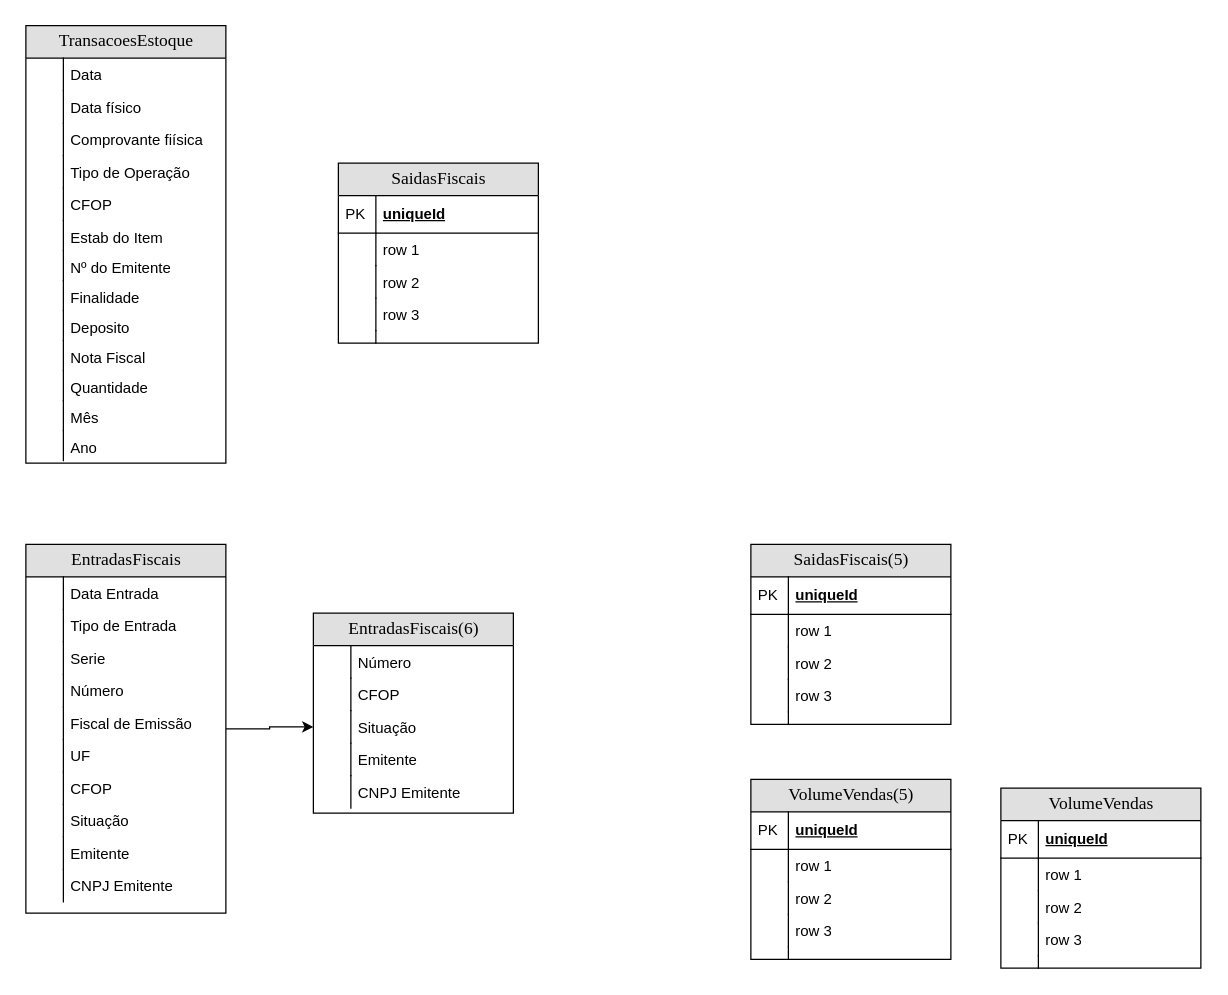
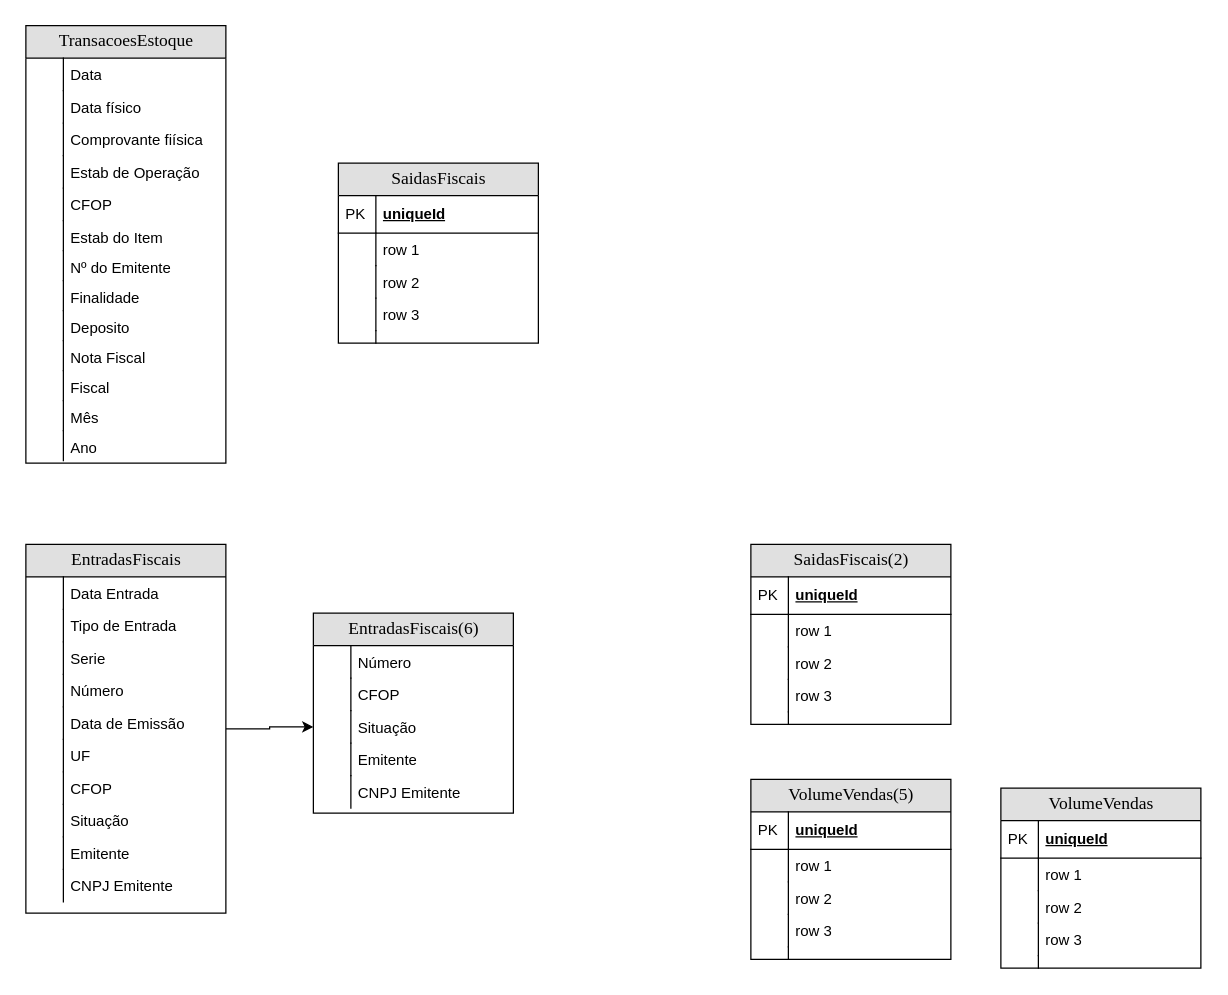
- <mxCell id="31" value="Tipo de Operação" style="shape=partialRectangle;top=0;left=0;right=0;bottom=0;html=1;align=left;verticalAlign=top;fillColor=none;spacingLeft=34;spacingRight=4;whiteSpace=wrap;overflow=hidden;rotatable=0;points=[[0,0.5],[1,0.5]];portConstraint=eastwest;dropTarget=0;" parent="24" vertex="1"><mxGeometry y="104" width="160" height="26" as="geometry" /></mxCell>
+ <mxCell id="31" value="Estab de Operação" style="shape=partialRectangle;top=0;left=0;right=0;bottom=0;html=1;align=left;verticalAlign=top;fillColor=none;spacingLeft=34;spacingRight=4;whiteSpace=wrap;overflow=hidden;rotatable=0;points=[[0,0.5],[1,0.5]];portConstraint=eastwest;dropTarget=0;" parent="24" vertex="1"><mxGeometry y="104" width="160" height="26" as="geometry" /></mxCell>
- <mxCell id="45" value="Quantidade" style="shape=partialRectangle;top=0;left=0;right=0;bottom=0;html=1;align=left;verticalAlign=top;fillColor=none;spacingLeft=34;spacingRight=4;whiteSpace=wrap;overflow=hidden;rotatable=0;points=[[0,0.5],[1,0.5]];portConstraint=eastwest;dropTarget=0;" vertex="1" parent="24"><mxGeometry y="276" width="160" height="24" as="geometry" /></mxCell>
+ <mxCell id="45" value="Fiscal" style="shape=partialRectangle;top=0;left=0;right=0;bottom=0;html=1;align=left;verticalAlign=top;fillColor=none;spacingLeft=34;spacingRight=4;whiteSpace=wrap;overflow=hidden;rotatable=0;points=[[0,0.5],[1,0.5]];portConstraint=eastwest;dropTarget=0;" vertex="1" parent="24"><mxGeometry y="276" width="160" height="24" as="geometry" /></mxCell>
- <mxCell id="84" value="SaidasFiscais(5)" style="swimlane;html=1;fontStyle=0;childLayout=stackLayout;horizontal=1;startSize=26;fillColor=#e0e0e0;horizontalStack=0;resizeParent=1;resizeLast=0;collapsible=1;marginBottom=0;swimlaneFillColor=#ffffff;align=center;rounded=0;shadow=0;comic=0;labelBackgroundColor=none;strokeWidth=1;fontFamily=Verdana;fontSize=14" vertex="1" parent="1"><mxGeometry x="600" y="435" width="160" height="144" as="geometry" /></mxCell>
+ <mxCell id="84" value="SaidasFiscais(2)" style="swimlane;html=1;fontStyle=0;childLayout=stackLayout;horizontal=1;startSize=26;fillColor=#e0e0e0;horizontalStack=0;resizeParent=1;resizeLast=0;collapsible=1;marginBottom=0;swimlaneFillColor=#ffffff;align=center;rounded=0;shadow=0;comic=0;labelBackgroundColor=none;strokeWidth=1;fontFamily=Verdana;fontSize=14" vertex="1" parent="1"><mxGeometry x="600" y="435" width="160" height="144" as="geometry" /></mxCell>
- <mxCell id="12" value="Fiscal de Emissão" style="shape=partialRectangle;top=0;left=0;right=0;bottom=0;html=1;align=left;verticalAlign=top;fillColor=none;spacingLeft=34;spacingRight=4;whiteSpace=wrap;overflow=hidden;rotatable=0;points=[[0,0.5],[1,0.5]];portConstraint=eastwest;dropTarget=0;" vertex="1" parent="3"><mxGeometry y="130" width="160" height="26" as="geometry" /></mxCell>
+ <mxCell id="12" value="Data de Emissão" style="shape=partialRectangle;top=0;left=0;right=0;bottom=0;html=1;align=left;verticalAlign=top;fillColor=none;spacingLeft=34;spacingRight=4;whiteSpace=wrap;overflow=hidden;rotatable=0;points=[[0,0.5],[1,0.5]];portConstraint=eastwest;dropTarget=0;" vertex="1" parent="3"><mxGeometry y="130" width="160" height="26" as="geometry" /></mxCell>
